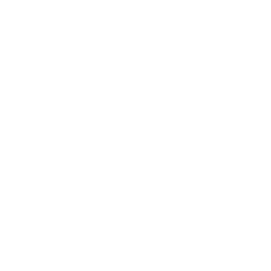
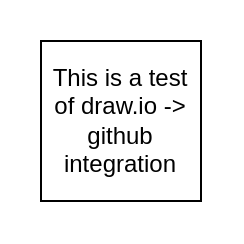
+ <mxCell id="2" value="This is a test of draw.io -&amp;gt; github integration" style="whiteSpace=wrap;html=1;aspect=fixed;" parent="1" vertex="1"><mxGeometry x="20" y="20" width="80" height="80" as="geometry" /></mxCell>
